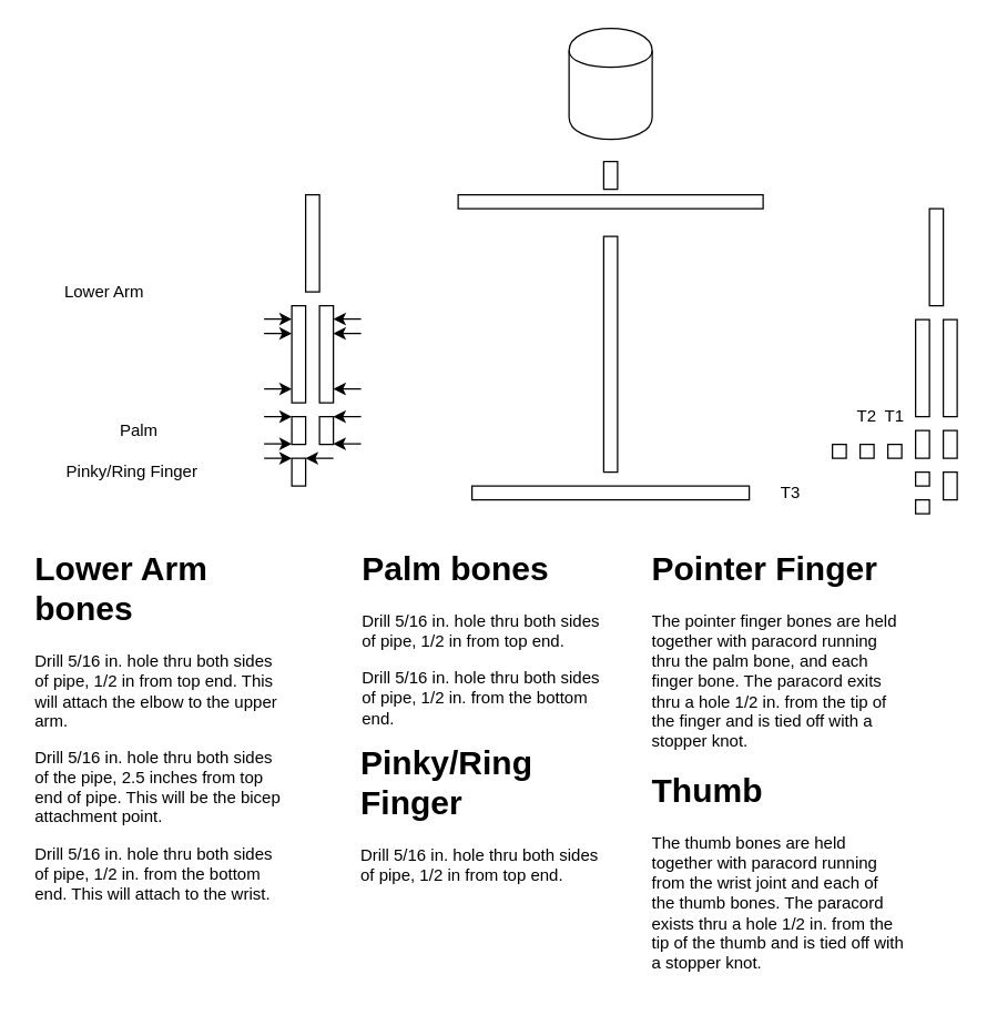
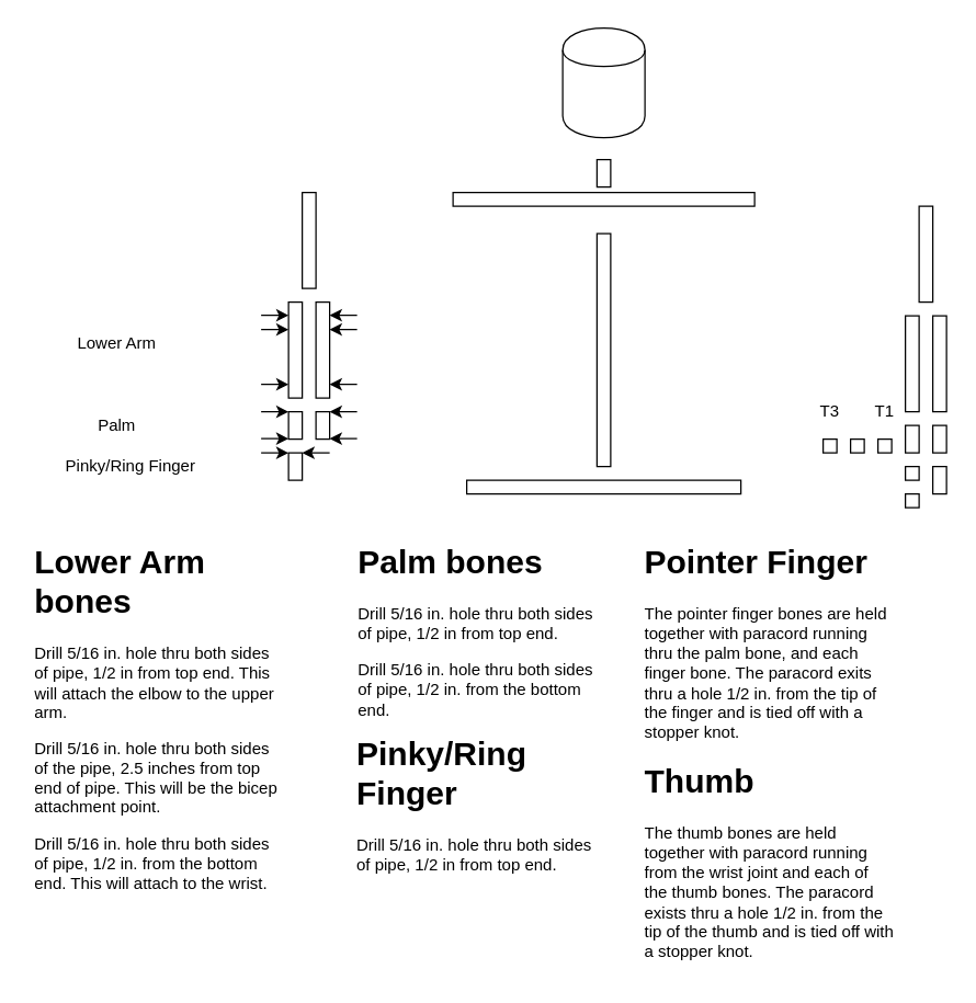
- <mxCell id="24" value="&lt;div&gt;Lower Arm&lt;/div&gt;" style="text;html=1;strokeColor=none;fillColor=none;align=center;verticalAlign=middle;whiteSpace=wrap;rounded=0;" parent="1" vertex="1"><mxGeometry x="20" y="200" width="110" height="20" as="geometry" /></mxCell>
+ <mxCell id="24" value="&lt;div&gt;Lower Arm&lt;/div&gt;" style="text;html=1;strokeColor=none;fillColor=none;align=center;verticalAlign=middle;whiteSpace=wrap;rounded=0;" parent="1" vertex="1"><mxGeometry x="30" y="240" width="110" height="20" as="geometry" /></mxCell>
- <mxCell id="28" value="&lt;div&gt;T2&lt;/div&gt;" style="text;html=1;strokeColor=none;fillColor=none;align=center;verticalAlign=middle;whiteSpace=wrap;rounded=0;" parent="1" vertex="1"><mxGeometry x="615" y="290" width="20" height="20" as="geometry" /></mxCell>
- <mxCell id="25" value="Palm" style="text;html=1;strokeColor=none;fillColor=none;align=center;verticalAlign=middle;whiteSpace=wrap;rounded=0;" parent="1" vertex="1"><mxGeometry x="45" y="300" width="110" height="20" as="geometry" /></mxCell>
+ <mxCell id="25" value="Palm" style="text;html=1;strokeColor=none;fillColor=none;align=center;verticalAlign=middle;whiteSpace=wrap;rounded=0;" parent="1" vertex="1"><mxGeometry x="30" y="300" width="110" height="20" as="geometry" /></mxCell>
- <mxCell id="29" value="&lt;div&gt;T3&lt;/div&gt;" style="text;html=1;strokeColor=none;fillColor=none;align=center;verticalAlign=middle;whiteSpace=wrap;rounded=0;" parent="1" vertex="1"><mxGeometry x="560" y="345" width="20" height="20" as="geometry" /></mxCell>
+ <mxCell id="29" value="&lt;div&gt;T3&lt;/div&gt;" style="text;html=1;strokeColor=none;fillColor=none;align=center;verticalAlign=middle;whiteSpace=wrap;rounded=0;" parent="1" vertex="1"><mxGeometry x="595" y="290" width="20" height="20" as="geometry" /></mxCell>
